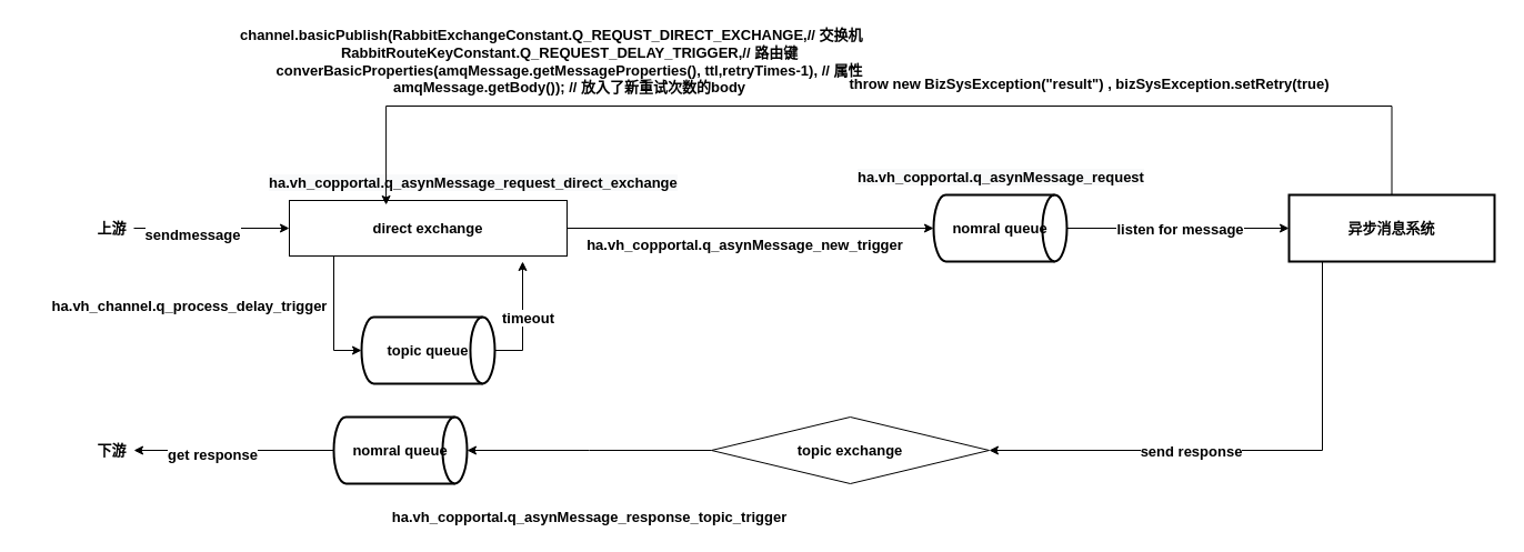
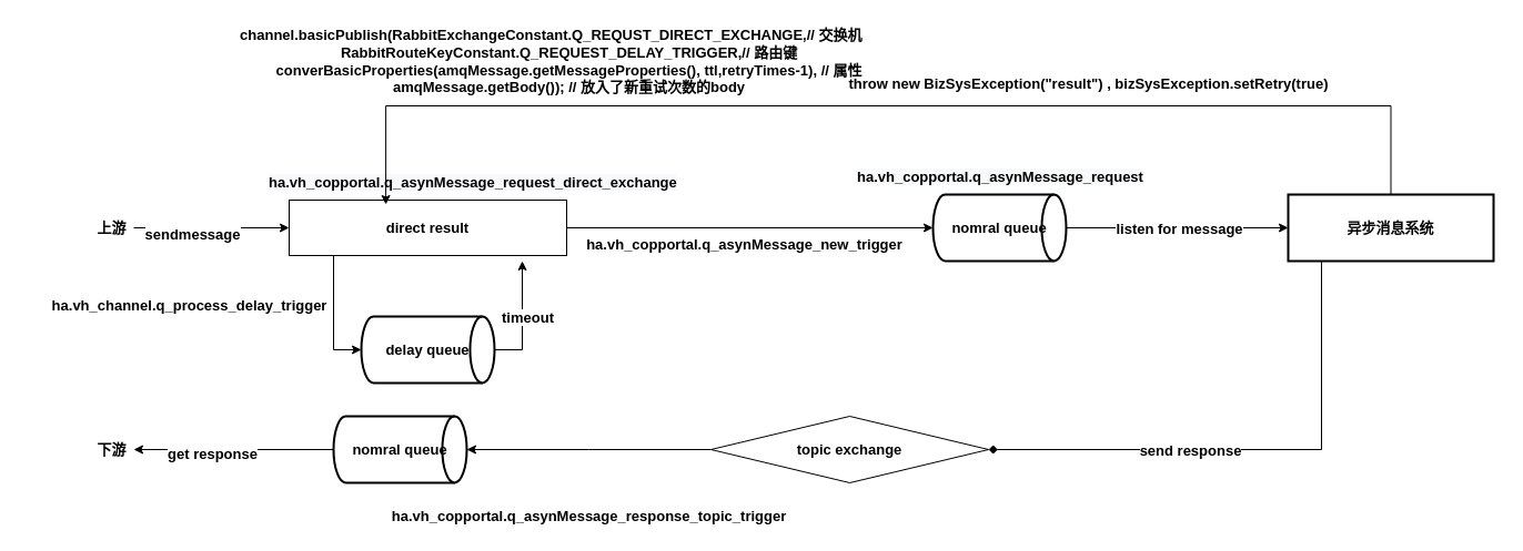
- <mxCell id="7" value="direct exchange" style="whiteSpace=wrap;html=1;fontStyle=1;fontSize=13;" vertex="1" parent="1"><mxGeometry x="260" y="180" width="250" height="50" as="geometry" /></mxCell>
+ <mxCell id="7" value="direct result" style="whiteSpace=wrap;html=1;fontStyle=1;fontSize=13;" vertex="1" parent="1"><mxGeometry x="260" y="180" width="250" height="50" as="geometry" /></mxCell>
- <mxCell id="25" value="topic queue" style="strokeWidth=2;html=1;shape=mxgraph.flowchart.direct_data;whiteSpace=wrap;fontStyle=1;fontSize=13;" vertex="1" parent="1"><mxGeometry x="325" y="285" width="120" height="60" as="geometry" /></mxCell>
+ <mxCell id="25" value="delay queue" style="strokeWidth=2;html=1;shape=mxgraph.flowchart.direct_data;whiteSpace=wrap;fontStyle=1;fontSize=13;" vertex="1" parent="1"><mxGeometry x="325" y="285" width="120" height="60" as="geometry" /></mxCell>
- <mxCell id="18" style="edgeStyle=elbowEdgeStyle;rounded=0;orthogonalLoop=1;jettySize=auto;html=1;entryX=1;entryY=0.5;entryDx=0;entryDy=0;fontStyle=1;fontSize=13;" edge="1" parent="1" source="14" target="17"><mxGeometry relative="1" as="geometry"><mxPoint x="1040" y="515" as="targetPoint" /><mxPoint x="1220" y="235" as="sourcePoint" /><Array as="points"><mxPoint x="1190" y="265" /><mxPoint x="1240" y="315" /><mxPoint x="1250" y="475" /></Array></mxGeometry></mxCell>
+ <mxCell id="18" style="edgeStyle=elbowEdgeStyle;rounded=0;orthogonalLoop=1;jettySize=auto;html=1;entryX=1;entryY=0.5;entryDx=0;entryDy=0;fontStyle=1;fontSize=13;endArrow=diamond;" edge="1" parent="1" source="14" target="17"><mxGeometry relative="1" as="geometry"><mxPoint x="1040" y="515" as="targetPoint" /><mxPoint x="1220" y="235" as="sourcePoint" /><Array as="points"><mxPoint x="1190" y="265" /><mxPoint x="1240" y="315" /><mxPoint x="1250" y="475" /></Array></mxGeometry></mxCell>
